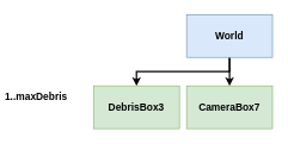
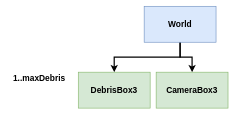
- <mxCell id="4" value="&lt;font style=&quot;font-size: 14px;&quot;&gt;&lt;b&gt;World&lt;/b&gt;&lt;/font&gt;" style="rounded=0;whiteSpace=wrap;html=1;fillColor=#dae8fc;strokeColor=#6c8ebf;" vertex="1" parent="1"><mxGeometry x="260" y="20" width="120" height="60" as="geometry" /></mxCell>
+ <mxCell id="4" value="&lt;font style=&quot;font-size: 14px;&quot;&gt;&lt;b&gt;World&lt;/b&gt;&lt;/font&gt;" style="rounded=0;whiteSpace=wrap;html=1;fillColor=#dae8fc;strokeColor=#6c8ebf;" vertex="1" parent="1"><mxGeometry x="240" y="10" width="120" height="60" as="geometry" /></mxCell>
- <mxCell id="6" value="&lt;b&gt;1..maxDebris&lt;/b&gt;" style="text;html=1;strokeColor=none;fillColor=none;align=center;verticalAlign=middle;whiteSpace=wrap;rounded=0;fontSize=14;" vertex="1" parent="1"><mxGeometry x="20" y="120" width="60" height="30" as="geometry" /></mxCell>
+ <mxCell id="6" value="&lt;b&gt;1..maxDebris&lt;/b&gt;" style="text;html=1;strokeColor=none;fillColor=none;align=center;verticalAlign=middle;whiteSpace=wrap;rounded=0;fontSize=14;" vertex="1" parent="1"><mxGeometry x="35" y="115" width="60" height="30" as="geometry" /></mxCell>
- <mxCell id="7" value="&lt;span style=&quot;font-size: 14px;&quot;&gt;&lt;b&gt;CameraBox7&lt;/b&gt;&lt;/span&gt;" style="rounded=0;whiteSpace=wrap;html=1;fillColor=#d5e8d4;strokeColor=#82b366;" vertex="1" parent="1"><mxGeometry x="260" y="120" width="120" height="60" as="geometry" /></mxCell>
+ <mxCell id="7" value="&lt;span style=&quot;font-size: 14px;&quot;&gt;&lt;b&gt;CameraBox3&lt;/b&gt;&lt;/span&gt;" style="rounded=0;whiteSpace=wrap;html=1;fillColor=#d5e8d4;strokeColor=#82b366;" vertex="1" parent="1"><mxGeometry x="260" y="120" width="120" height="60" as="geometry" /></mxCell>
